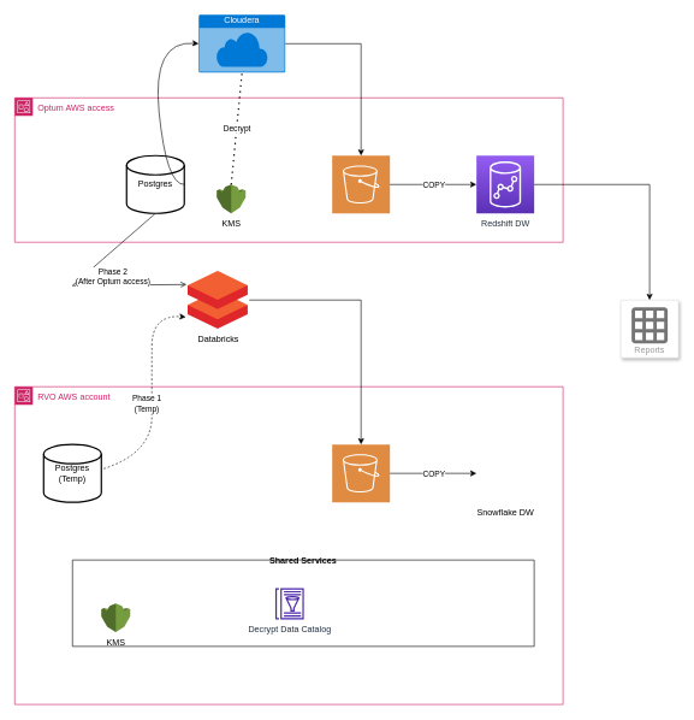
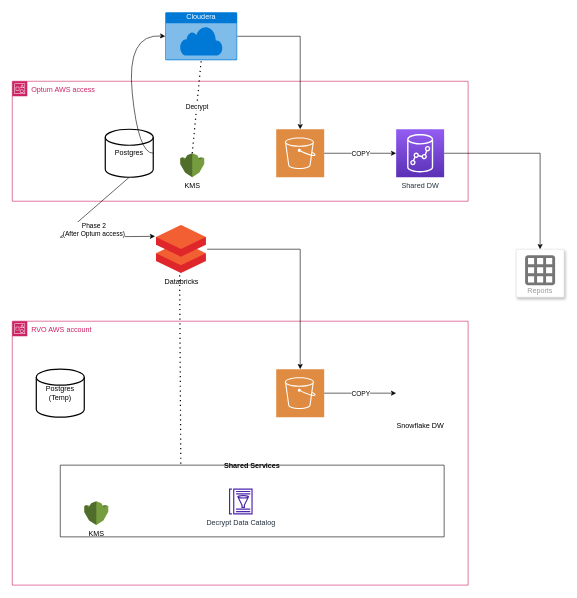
- <mxCell id="4" value="Redshift DW" style="sketch=0;points=[[0,0,0],[0.25,0,0],[0.5,0,0],[0.75,0,0],[1,0,0],[0,1,0],[0.25,1,0],[0.5,1,0],[0.75,1,0],[1,1,0],[0,0.25,0],[0,0.5,0],[0,0.75,0],[1,0.25,0],[1,0.5,0],[1,0.75,0]];outlineConnect=0;fontColor=#232F3E;gradientColor=#945DF2;gradientDirection=north;fillColor=#5A30B5;strokeColor=#ffffff;dashed=0;verticalLabelPosition=bottom;verticalAlign=top;align=center;html=1;fontSize=12;fontStyle=0;aspect=fixed;shape=mxgraph.aws4.resourceIcon;resIcon=mxgraph.aws4.redshift;" parent="2" vertex="1"><mxGeometry x="640" y="80" width="80" height="80" as="geometry" /></mxCell>
+ <mxCell id="4" value="Shared DW" style="sketch=0;points=[[0,0,0],[0.25,0,0],[0.5,0,0],[0.75,0,0],[1,0,0],[0,1,0],[0.25,1,0],[0.5,1,0],[0.75,1,0],[1,1,0],[0,0.25,0],[0,0.5,0],[0,0.75,0],[1,0.25,0],[1,0.5,0],[1,0.75,0]];outlineConnect=0;fontColor=#232F3E;gradientColor=#945DF2;gradientDirection=north;fillColor=#5A30B5;strokeColor=#ffffff;dashed=0;verticalLabelPosition=bottom;verticalAlign=top;align=center;html=1;fontSize=12;fontStyle=0;aspect=fixed;shape=mxgraph.aws4.resourceIcon;resIcon=mxgraph.aws4.redshift;" parent="2" vertex="1"><mxGeometry x="640" y="80" width="80" height="80" as="geometry" /></mxCell>
- <mxCell id="29" value="" style="endArrow=open;html=1;rounded=0;entryX=-0.024;entryY=0.231;entryDx=0;entryDy=0;entryPerimeter=0;exitX=0.5;exitY=1;exitDx=0;exitDy=0;exitPerimeter=0;" edge="1" parent="1" source="3" target="22"><mxGeometry width="50" height="50" relative="1" as="geometry"><mxPoint x="120" y="365" as="sourcePoint" /><mxPoint x="640" y="365" as="targetPoint" /><Array as="points"><mxPoint x="100" y="395" /></Array></mxGeometry></mxCell>
+ <mxCell id="29" value="" style="endArrow=classic;html=1;rounded=0;entryX=-0.024;entryY=0.231;entryDx=0;entryDy=0;entryPerimeter=0;exitX=0.5;exitY=1;exitDx=0;exitDy=0;exitPerimeter=0;" edge="1" parent="1" source="3" target="22"><mxGeometry width="50" height="50" relative="1" as="geometry"><mxPoint x="120" y="365" as="sourcePoint" /><mxPoint x="640" y="365" as="targetPoint" /><Array as="points"><mxPoint x="100" y="395" /></Array></mxGeometry></mxCell>
- <mxCell id="23" value="" style="curved=1;endArrow=classic;html=1;rounded=0;exitX=1.038;exitY=0.419;exitDx=0;exitDy=0;exitPerimeter=0;entryX=-0.036;entryY=0.794;entryDx=0;entryDy=0;entryPerimeter=0;dashed=1;" parent="1" edge="1" target="22" source="14"><mxGeometry width="50" height="50" relative="1" as="geometry"><mxPoint x="140" y="695" as="sourcePoint" /><mxPoint x="260" y="495" as="targetPoint" /><Array as="points"><mxPoint x="210" y="627" /><mxPoint x="210" y="525" /><mxPoint x="210" y="435" /></Array></mxGeometry></mxCell>
- <mxCell id="24" value="Phase 1&lt;br&gt;(Temp)" style="edgeLabel;html=1;align=center;verticalAlign=middle;resizable=0;points=[];" parent="23" vertex="1" connectable="0"><mxGeometry x="-0.103" y="2" relative="1" as="geometry"><mxPoint x="-6" as="offset" /></mxGeometry></mxCell>
+ <mxCell id="28" value="" style="endArrow=none;dashed=1;html=1;dashPattern=1 3;strokeWidth=2;rounded=0;entryX=0.468;entryY=1.044;entryDx=0;entryDy=0;entryPerimeter=0;exitX=0.314;exitY=-0.021;exitDx=0;exitDy=0;exitPerimeter=0;" parent="1" source="20" target="22" edge="1"><mxGeometry width="50" height="50" relative="1" as="geometry"><mxPoint x="380" y="667" as="sourcePoint" /><mxPoint x="430" y="617" as="targetPoint" /></mxGeometry></mxCell>
